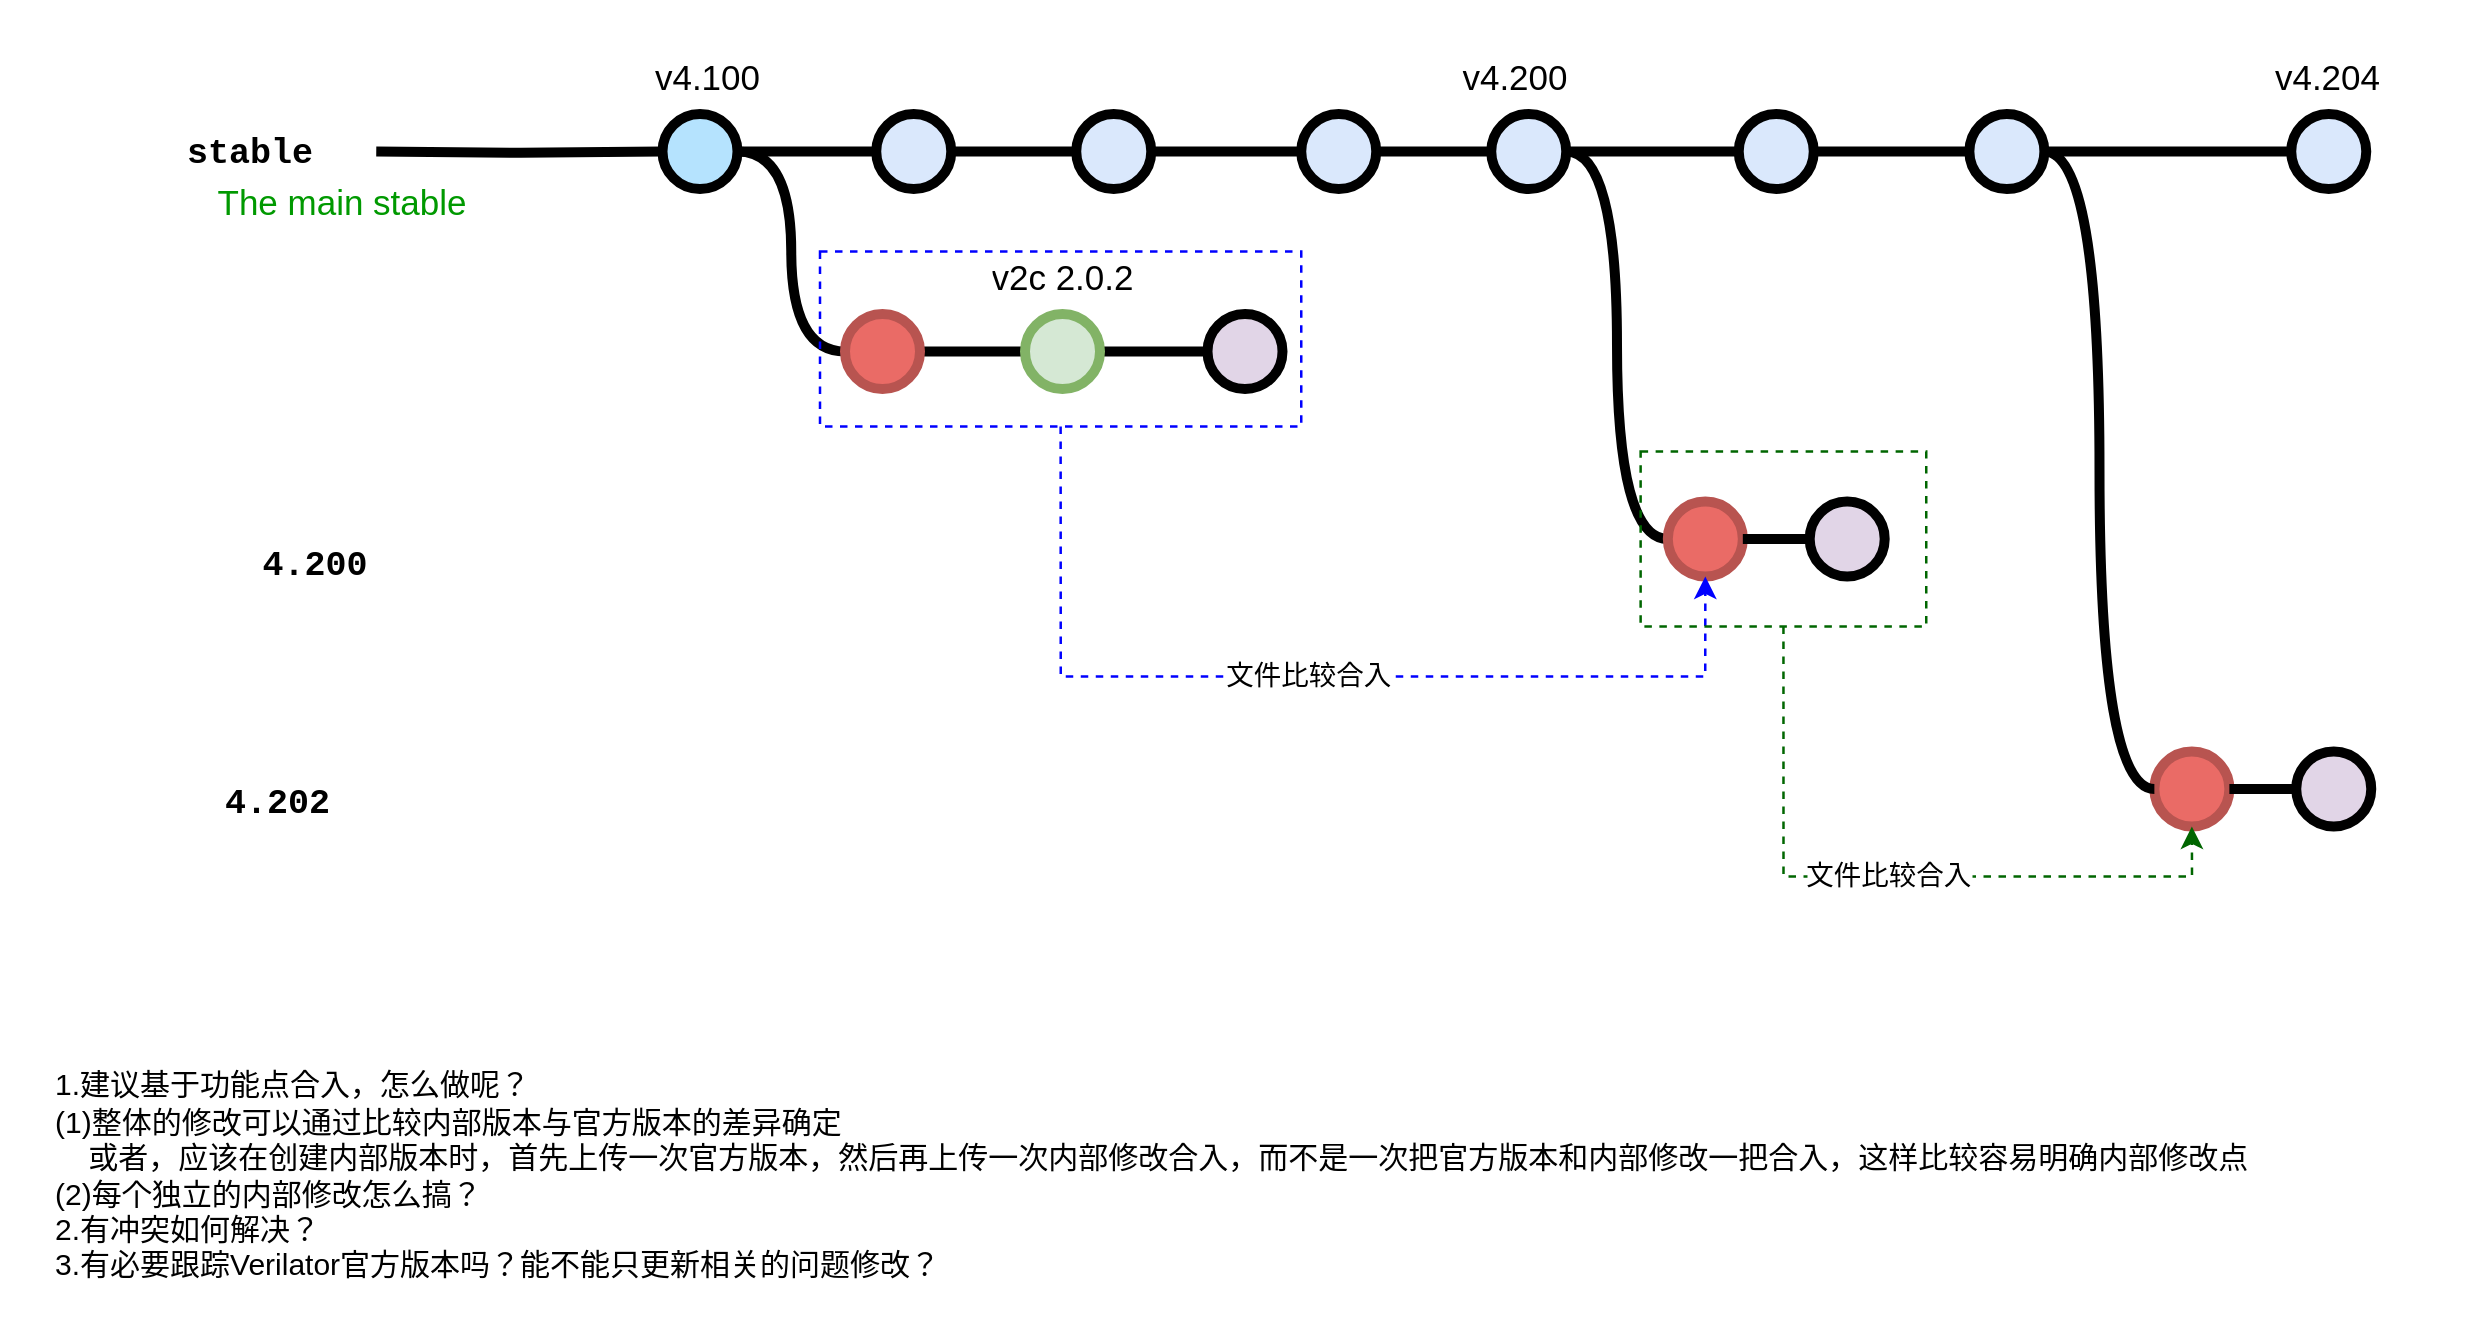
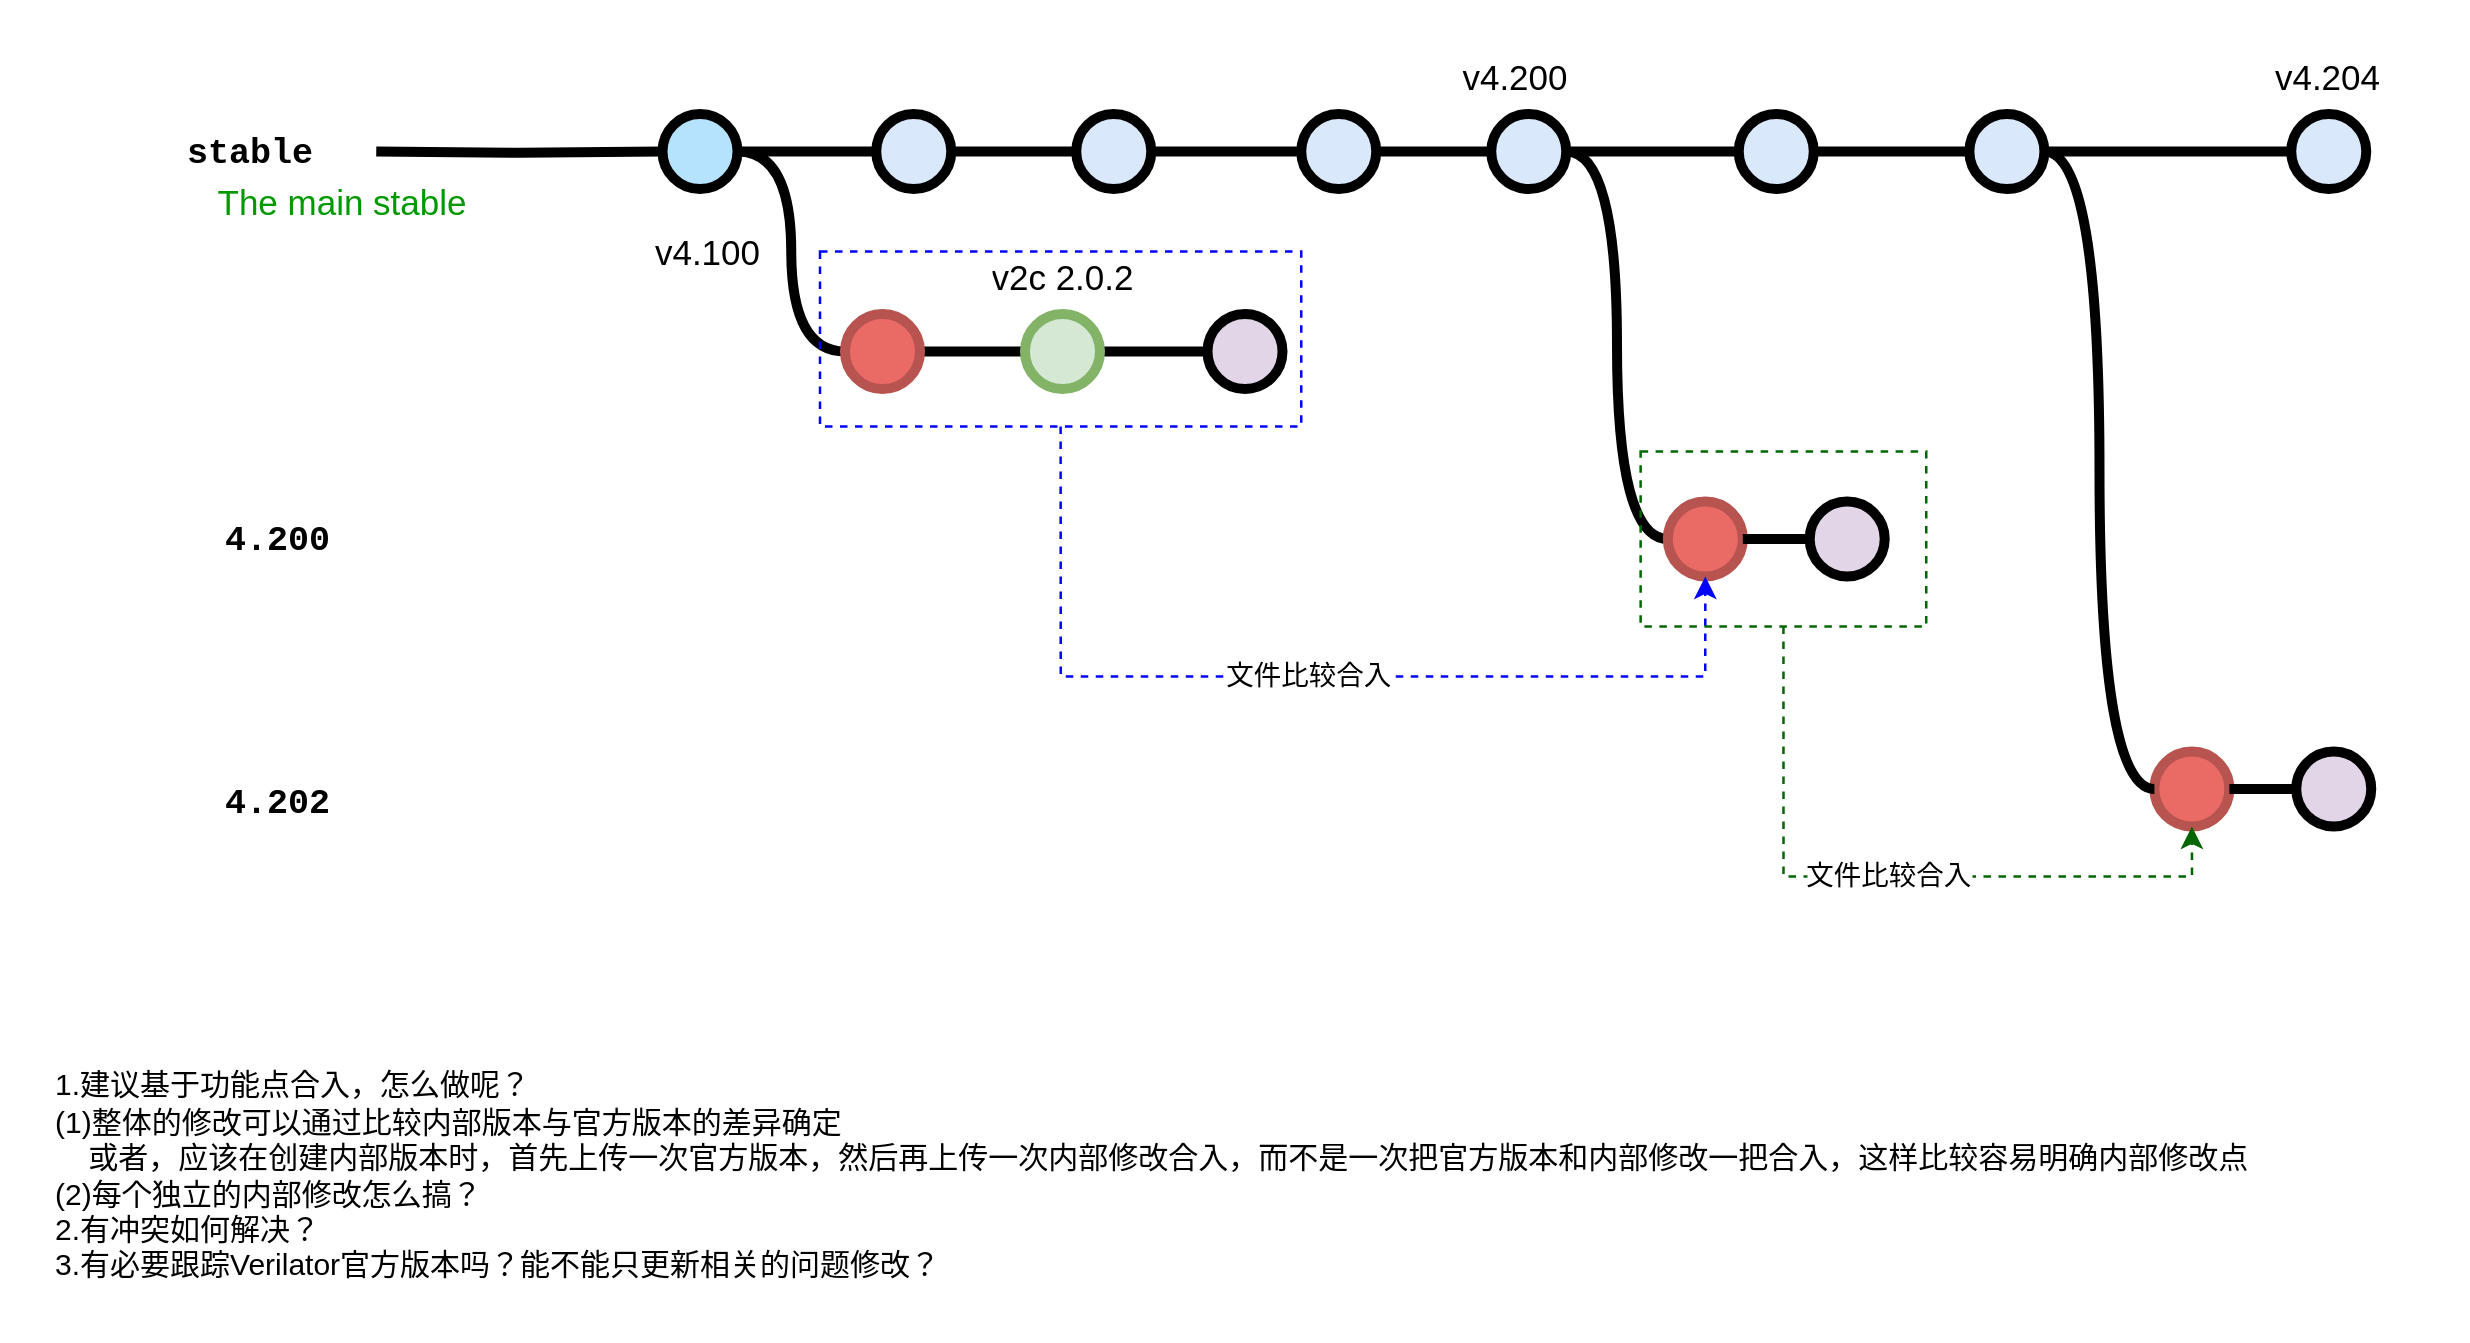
- <mxCell id="21" value="v4.100" style="text;html=1;strokeColor=none;fillColor=none;align=center;verticalAlign=middle;whiteSpace=wrap;overflow=hidden;fontSize=14;" parent="1" vertex="1"><mxGeometry x="248.38" y="20" width="70" height="20" as="geometry" /></mxCell>
+ <mxCell id="21" value="v4.100" style="text;html=1;strokeColor=none;fillColor=none;align=center;verticalAlign=middle;whiteSpace=wrap;overflow=hidden;fontSize=14;" parent="1" vertex="1"><mxGeometry x="248.38" y="90" width="70" height="20" as="geometry" /></mxCell>
- <mxCell id="42" value="4.200" style="text;html=1;strokeColor=none;fillColor=none;align=left;verticalAlign=middle;whiteSpace=wrap;overflow=hidden;fontSize=14;fontStyle=1;fontFamily=Courier New;" vertex="1" parent="1"><mxGeometry x="102.5" y="215" width="240" height="20" as="geometry" /></mxCell>
+ <mxCell id="42" value="4.200" style="text;html=1;strokeColor=none;fillColor=none;align=left;verticalAlign=middle;whiteSpace=wrap;overflow=hidden;fontSize=14;fontStyle=1;fontFamily=Courier New;" vertex="1" parent="1"><mxGeometry x="87.5" y="205" width="240" height="20" as="geometry" /></mxCell>
